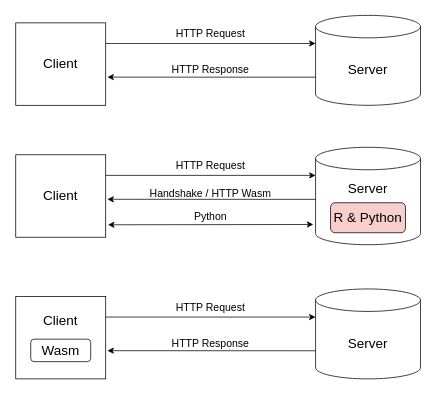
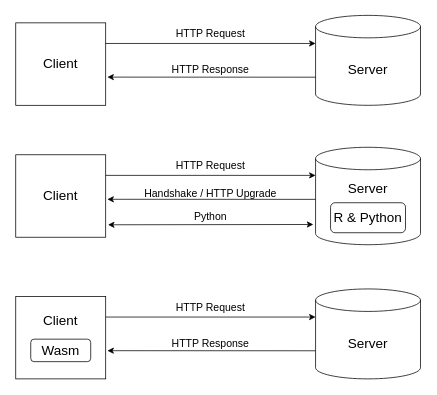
- <mxCell id="13" value="&lt;font style=&quot;font-size: 14px;&quot;&gt;Handshake / HTTP Wasm&lt;/font&gt;" style="text;html=1;align=center;verticalAlign=middle;whiteSpace=wrap;rounded=0;" vertex="1" parent="1"><mxGeometry x="175" y="243" width="210" height="30" as="geometry" /></mxCell>
+ <mxCell id="13" value="&lt;font style=&quot;font-size: 14px;&quot;&gt;Handshake / HTTP Upgrade&lt;/font&gt;" style="text;html=1;align=center;verticalAlign=middle;whiteSpace=wrap;rounded=0;" vertex="1" parent="1"><mxGeometry x="175" y="243" width="210" height="30" as="geometry" /></mxCell>
- <mxCell id="23" value="&lt;font style=&quot;font-size: 18px;&quot;&gt;R &amp;amp; Python&lt;/font&gt;" style="rounded=1;whiteSpace=wrap;html=1;fillColor=#f8cecc;" vertex="1" parent="1"><mxGeometry x="440" y="270" width="100" height="40" as="geometry" /></mxCell>
+ <mxCell id="23" value="&lt;font style=&quot;font-size: 18px;&quot;&gt;R &amp;amp; Python&lt;/font&gt;" style="rounded=1;whiteSpace=wrap;html=1;" vertex="1" parent="1"><mxGeometry x="440" y="270" width="100" height="40" as="geometry" /></mxCell>
